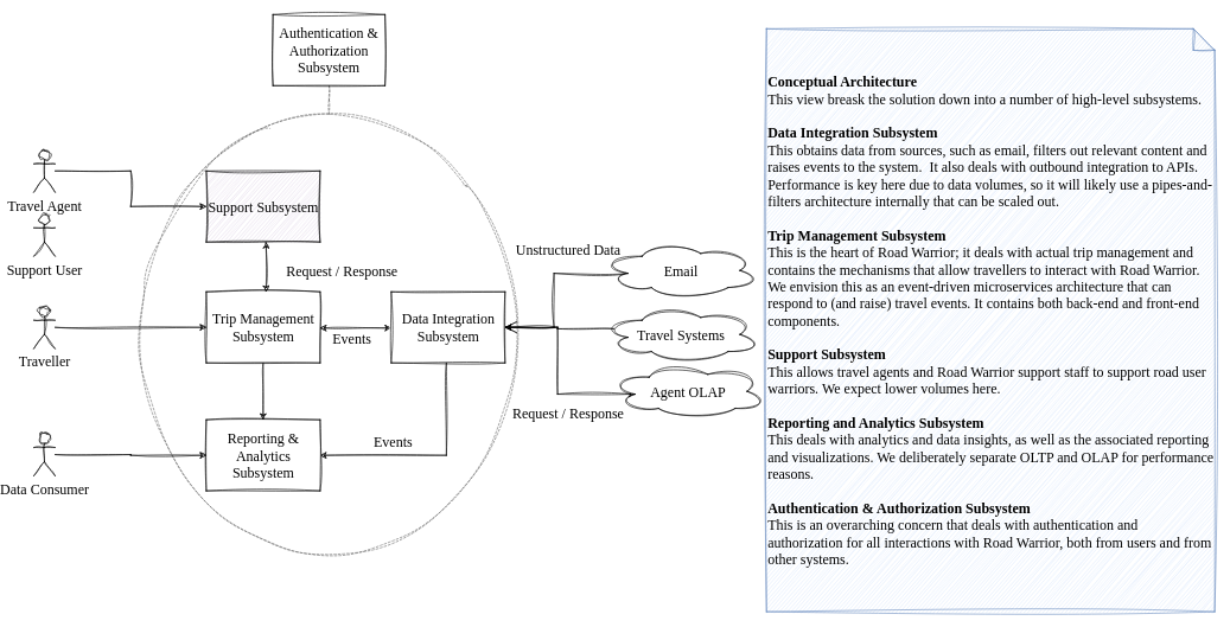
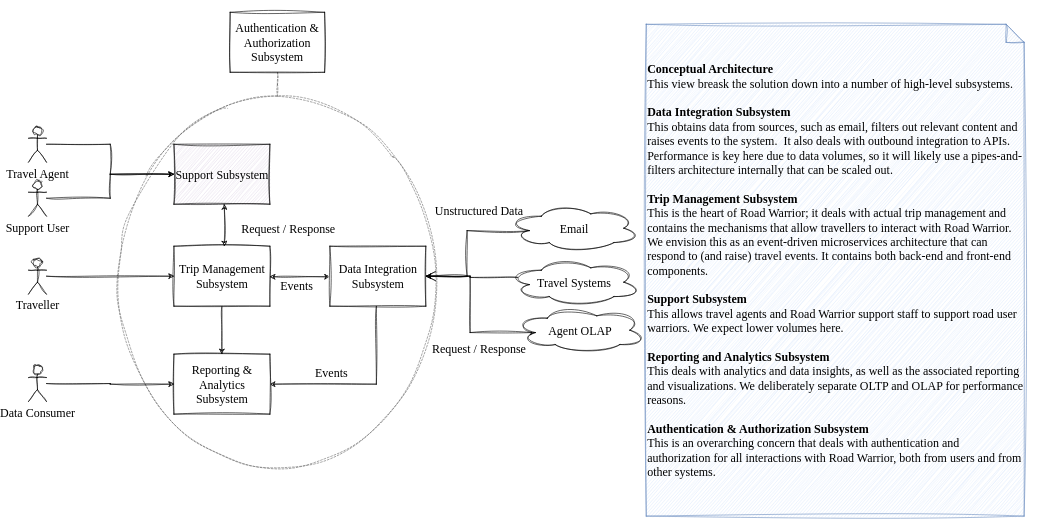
+ <mxCell id="15" style="edgeStyle=orthogonalEdgeStyle;rounded=0;sketch=1;hachureGap=4;jiggle=2;curveFitting=1;orthogonalLoop=1;jettySize=auto;html=1;fontFamily=Architects Daughter;fontSource=https%3A%2F%2Ffonts.googleapis.com%2Fcss%3Ffamily%3DArchitects%2BDaughter;fontSize=16;entryX=0;entryY=0.5;entryDx=0;entryDy=0;" parent="1" source="16" target="3" edge="1"><mxGeometry relative="1" as="geometry"><mxPoint x="232.5" y="310" as="targetPoint" /></mxGeometry></mxCell>
